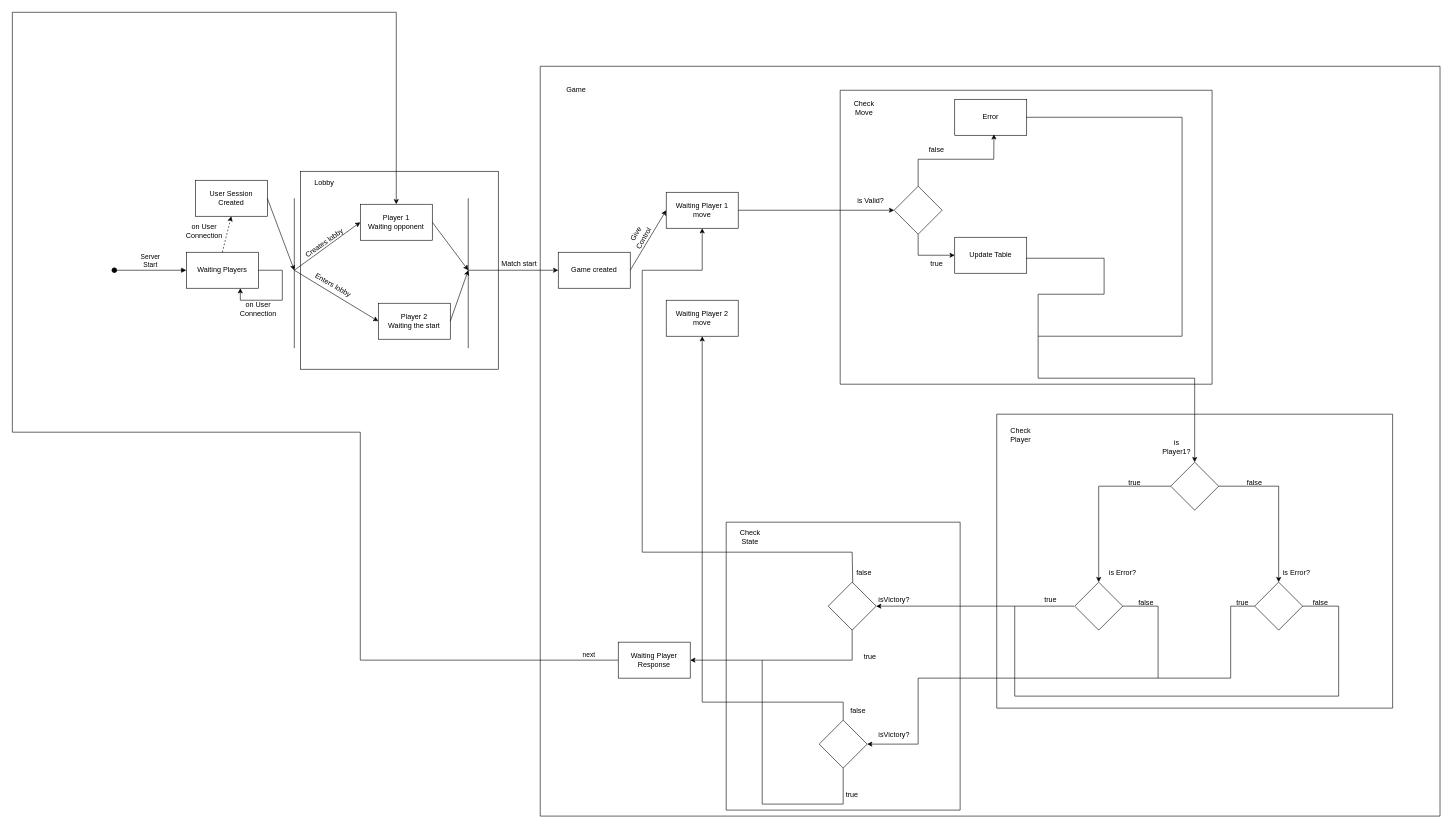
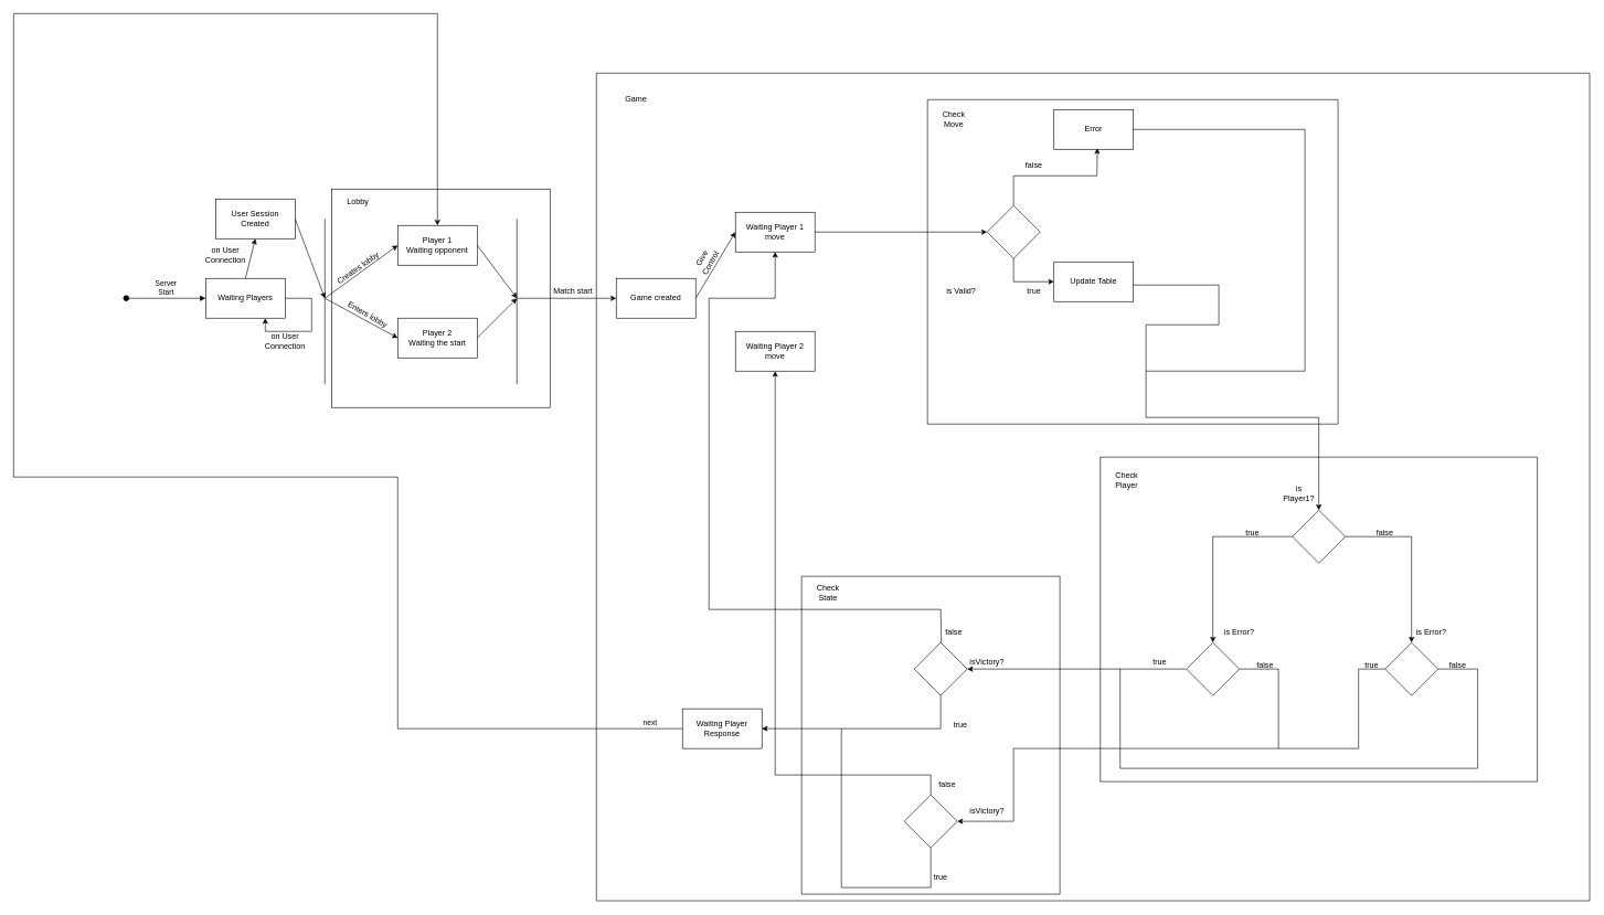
- <mxCell id="18" value="is Valid?" style="text;html=1;align=center;verticalAlign=middle;whiteSpace=wrap;rounded=0;" vertex="1" parent="17"><mxGeometry x="21" y="170" width="60" height="30" as="geometry" /></mxCell>
+ <mxCell id="18" value="is Valid?" style="text;html=1;align=center;verticalAlign=middle;whiteSpace=wrap;rounded=0;" vertex="1" parent="17"><mxGeometry x="21" y="275" width="60" height="30" as="geometry" /></mxCell>
- <mxCell id="61" value="" style="endArrow=classic;html=1;rounded=0;exitX=0.5;exitY=0;exitDx=0;exitDy=0;entryX=0.5;entryY=1;entryDx=0;entryDy=0;dashed=1;" edge="1" parent="60" source="57" target="62"><mxGeometry width="50" height="50" relative="1" as="geometry"><mxPoint x="180" y="135" as="sourcePoint" /><mxPoint x="130" y="35" as="targetPoint" /></mxGeometry></mxCell>
+ <mxCell id="61" value="" style="endArrow=classic;html=1;rounded=0;exitX=0.5;exitY=0;exitDx=0;exitDy=0;entryX=0.5;entryY=1;entryDx=0;entryDy=0;" edge="1" parent="60" source="57" target="62"><mxGeometry width="50" height="50" relative="1" as="geometry"><mxPoint x="180" y="135" as="sourcePoint" /><mxPoint x="130" y="35" as="targetPoint" /></mxGeometry></mxCell>
- <mxCell id="67" value="Player 2&lt;div&gt;Waiting the start&lt;/div&gt;" style="whiteSpace=wrap;html=1;align=center;treeFolding=1;treeMoving=1;newEdgeStyle={&quot;edgeStyle&quot;:&quot;elbowEdgeStyle&quot;,&quot;startArrow&quot;:&quot;none&quot;,&quot;endArrow&quot;:&quot;none&quot;};" vertex="1" parent="65"><mxGeometry x="140" y="175" width="120" height="60" as="geometry" /></mxCell>
+ <mxCell id="67" value="Player 2&lt;div&gt;Waiting the start&lt;/div&gt;" style="whiteSpace=wrap;html=1;align=center;treeFolding=1;treeMoving=1;newEdgeStyle={&quot;edgeStyle&quot;:&quot;elbowEdgeStyle&quot;,&quot;startArrow&quot;:&quot;none&quot;,&quot;endArrow&quot;:&quot;none&quot;};" vertex="1" parent="65"><mxGeometry x="110" y="150" width="120" height="60" as="geometry" /></mxCell>
